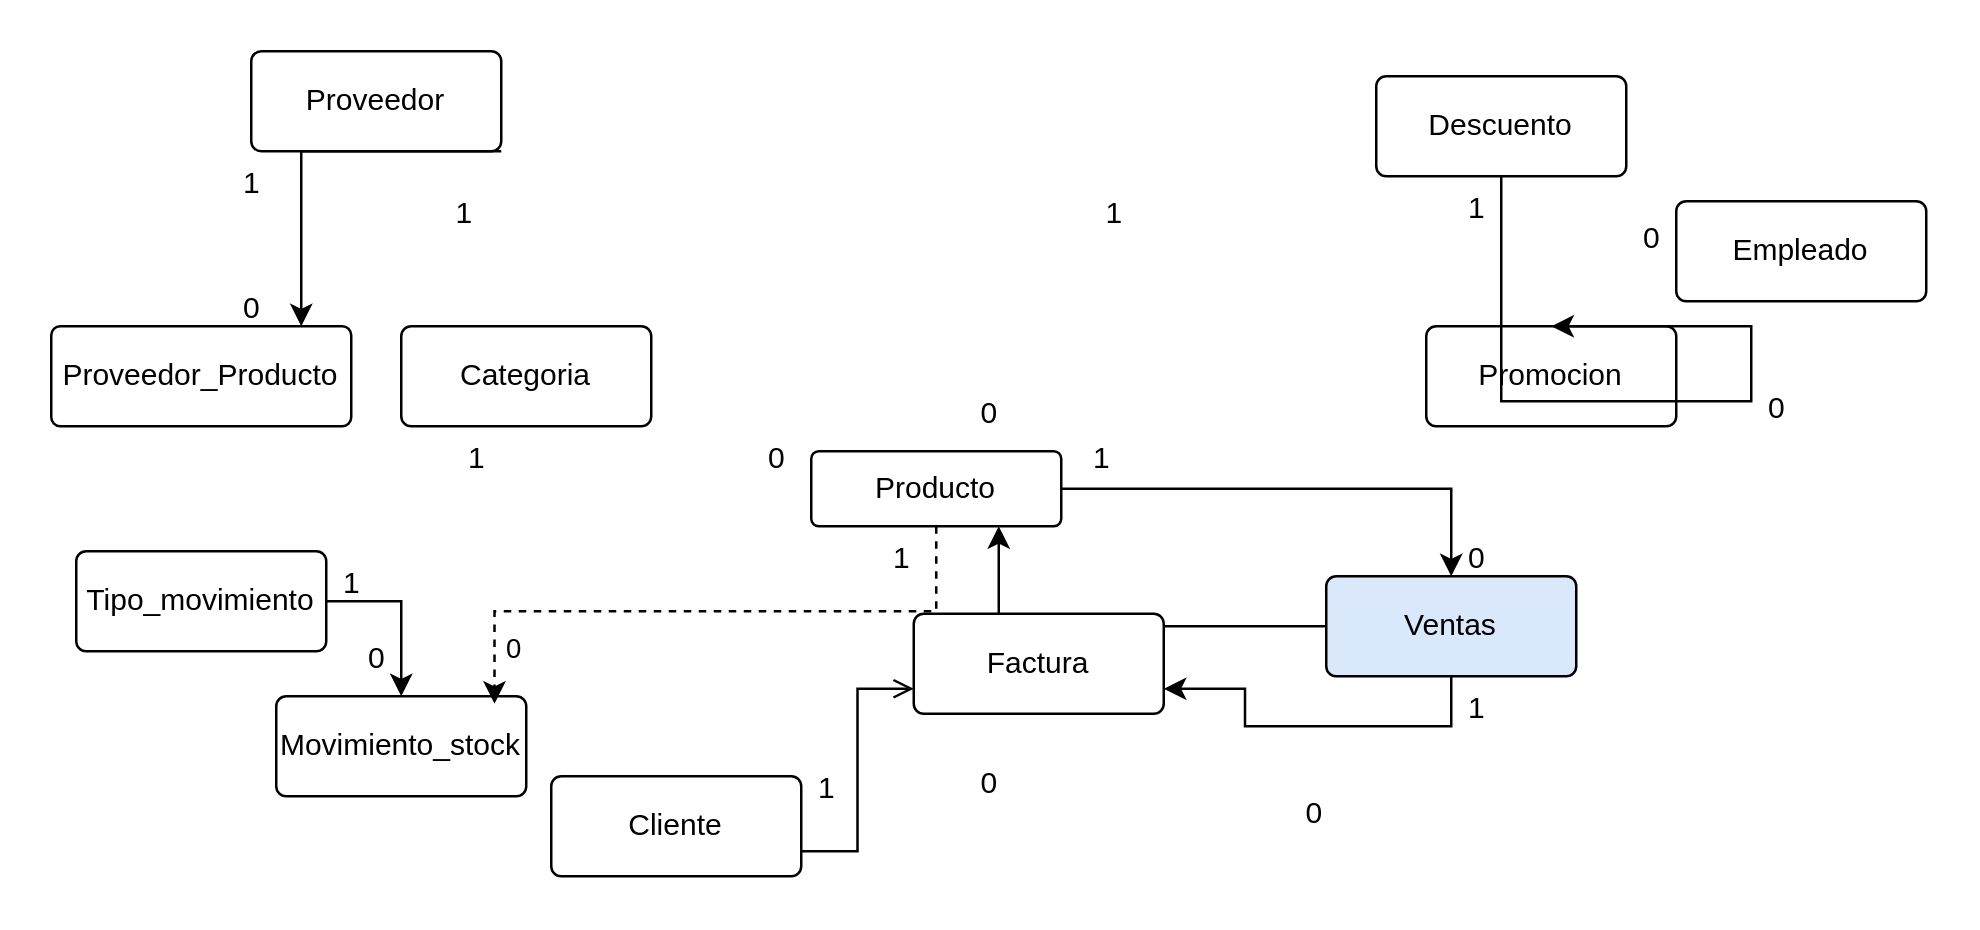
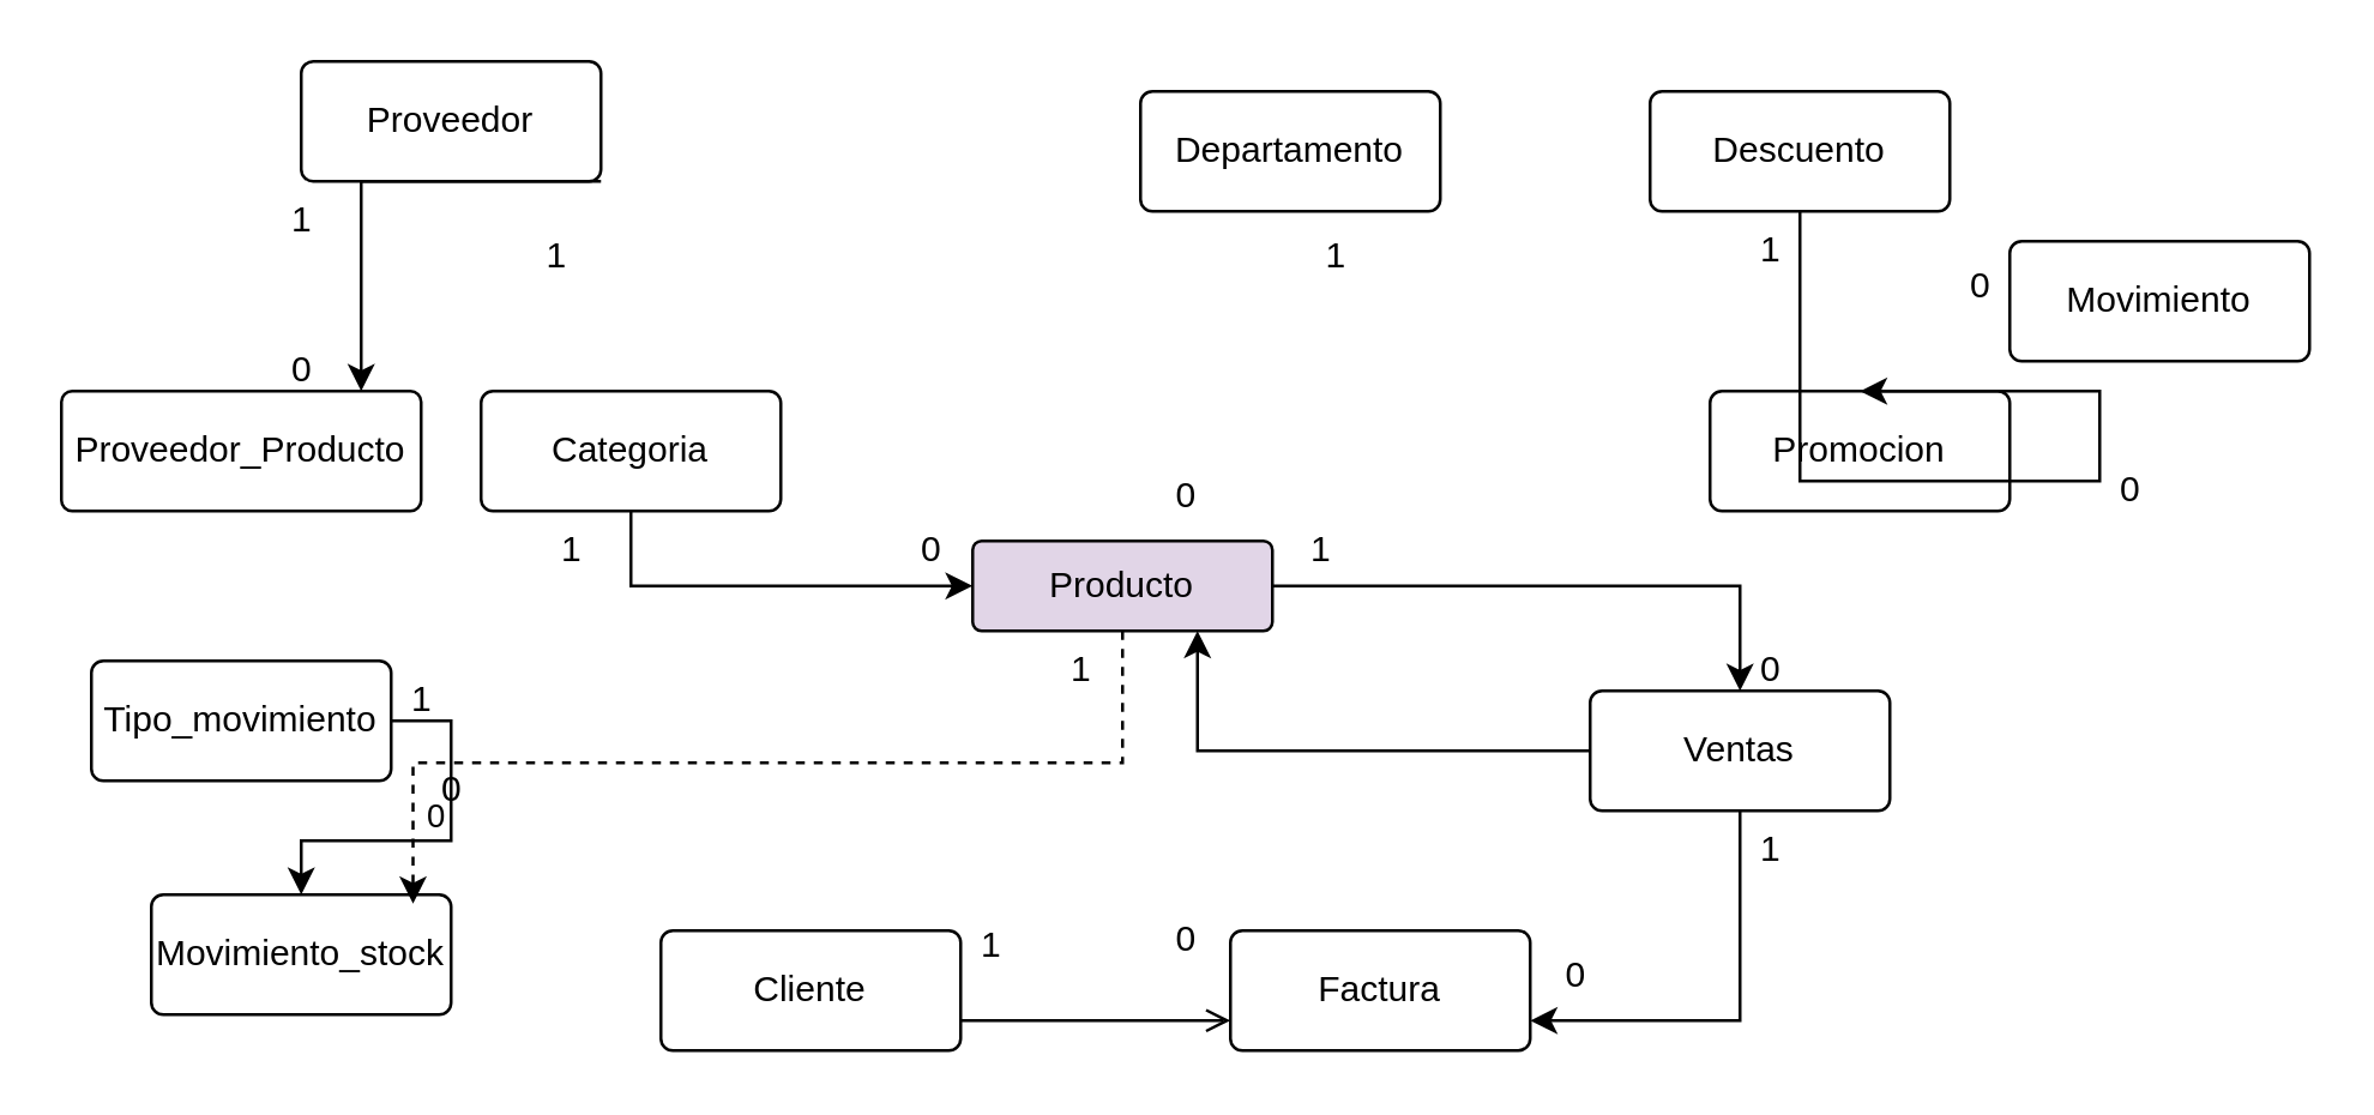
+ <mxCell id="8" value="Departamento" style="rounded=1;arcSize=10;whiteSpace=wrap;html=1;align=center;" vertex="1" parent="1"><mxGeometry x="380" y="30" width="100" height="40" as="geometry" /></mxCell>
- <mxCell id="17" value="Empleado" style="rounded=1;arcSize=10;whiteSpace=wrap;html=1;align=center;" vertex="1" parent="1"><mxGeometry x="670" y="80" width="100" height="40" as="geometry" /></mxCell>
+ <mxCell id="17" value="Movimiento" style="rounded=1;arcSize=10;whiteSpace=wrap;html=1;align=center;" vertex="1" parent="1"><mxGeometry x="670" y="80" width="100" height="40" as="geometry" /></mxCell>
+ <mxCell id="9" style="edgeStyle=orthogonalEdgeStyle;rounded=0;orthogonalLoop=1;jettySize=auto;html=1;exitX=0.5;exitY=1;exitDx=0;exitDy=0;entryX=0;entryY=0.5;entryDx=0;entryDy=0;" edge="1" parent="1" source="10" target="21"><mxGeometry relative="1" as="geometry" /></mxCell>
- <mxCell id="21" value="Producto" style="rounded=1;arcSize=10;whiteSpace=wrap;html=1;align=center;" vertex="1" parent="1"><mxGeometry x="324" y="180" width="100" height="30" as="geometry" /></mxCell>
+ <mxCell id="21" value="Producto" style="rounded=1;arcSize=10;whiteSpace=wrap;html=1;align=center;fillColor=#e1d5e7;" vertex="1" parent="1"><mxGeometry x="324" y="180" width="100" height="30" as="geometry" /></mxCell>
- <mxCell id="15" value="Ventas" style="rounded=1;arcSize=10;whiteSpace=wrap;html=1;align=center;fillColor=#dae8fc;" vertex="1" parent="1"><mxGeometry x="530" y="230" width="100" height="40" as="geometry" /></mxCell>
+ <mxCell id="15" value="Ventas" style="rounded=1;arcSize=10;whiteSpace=wrap;html=1;align=center;" vertex="1" parent="1"><mxGeometry x="530" y="230" width="100" height="40" as="geometry" /></mxCell>
- <mxCell id="22" value="Factura" style="rounded=1;arcSize=10;whiteSpace=wrap;html=1;align=center;" vertex="1" parent="1"><mxGeometry x="365" y="245" width="100" height="40" as="geometry" /></mxCell>
+ <mxCell id="22" value="Factura" style="rounded=1;arcSize=10;whiteSpace=wrap;html=1;align=center;" vertex="1" parent="1"><mxGeometry x="410" y="310" width="100" height="40" as="geometry" /></mxCell>
- <mxCell id="4" value="Movimiento_stock" style="rounded=1;arcSize=10;whiteSpace=wrap;html=1;align=center;" vertex="1" parent="1"><mxGeometry x="110" y="278" width="100" height="40" as="geometry" /></mxCell>
+ <mxCell id="4" value="Movimiento_stock" style="rounded=1;arcSize=10;whiteSpace=wrap;html=1;align=center;" vertex="1" parent="1"><mxGeometry x="50" y="298" width="100" height="40" as="geometry" /></mxCell>
